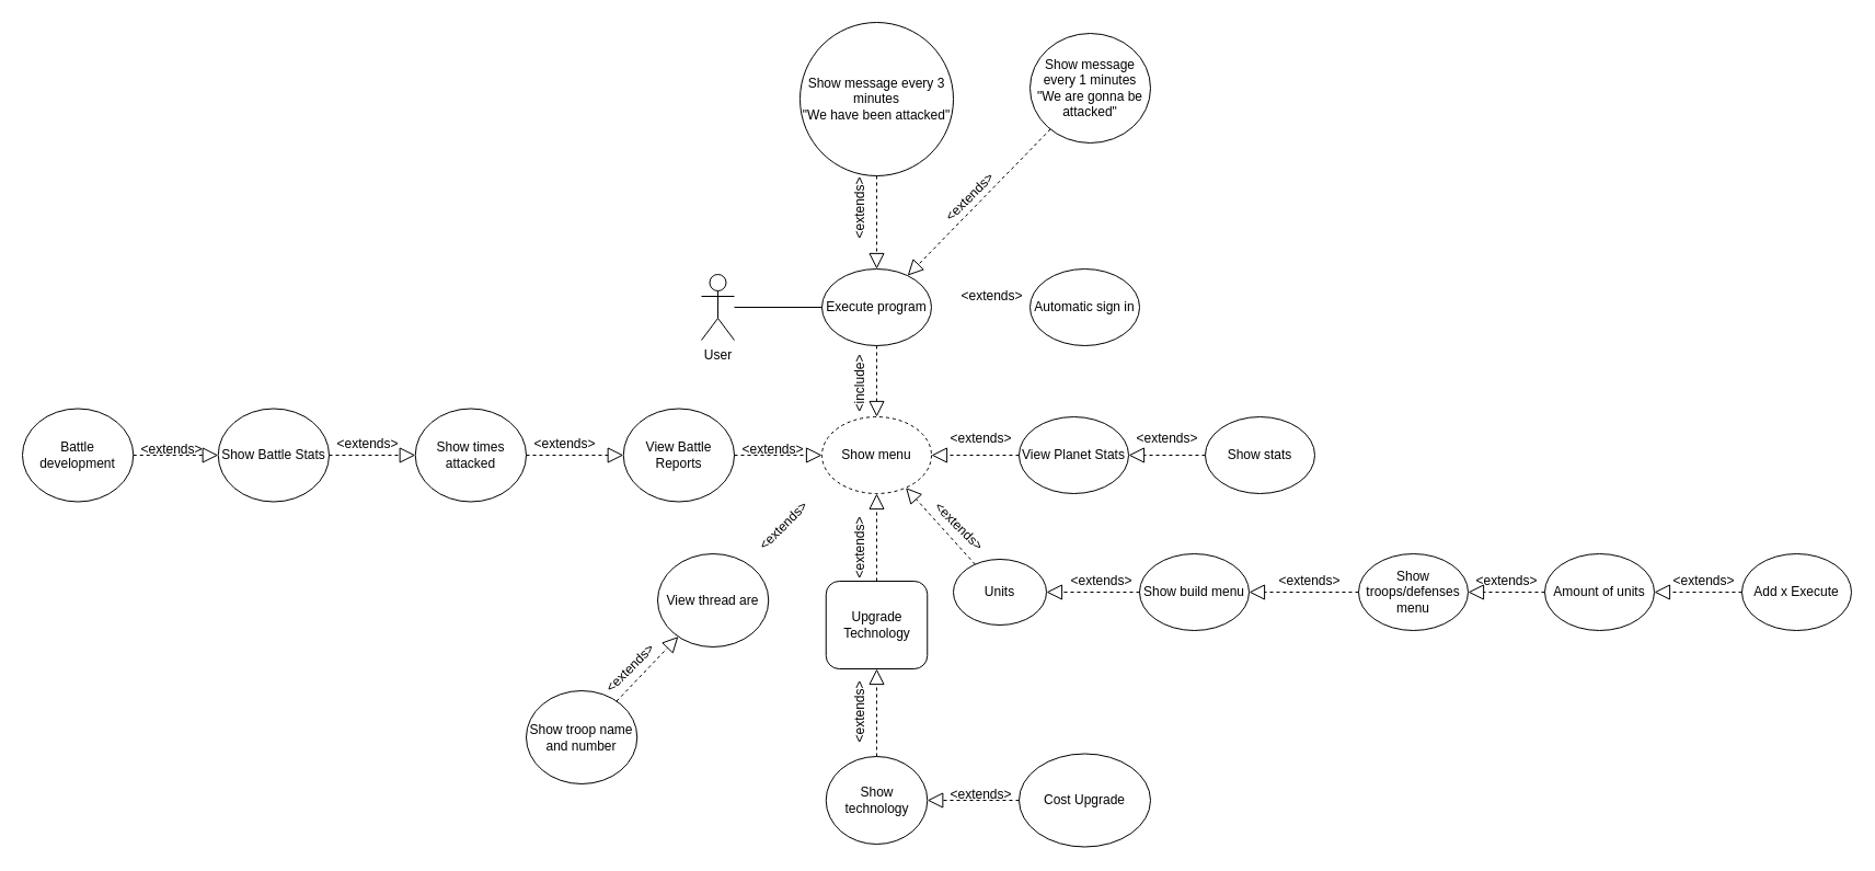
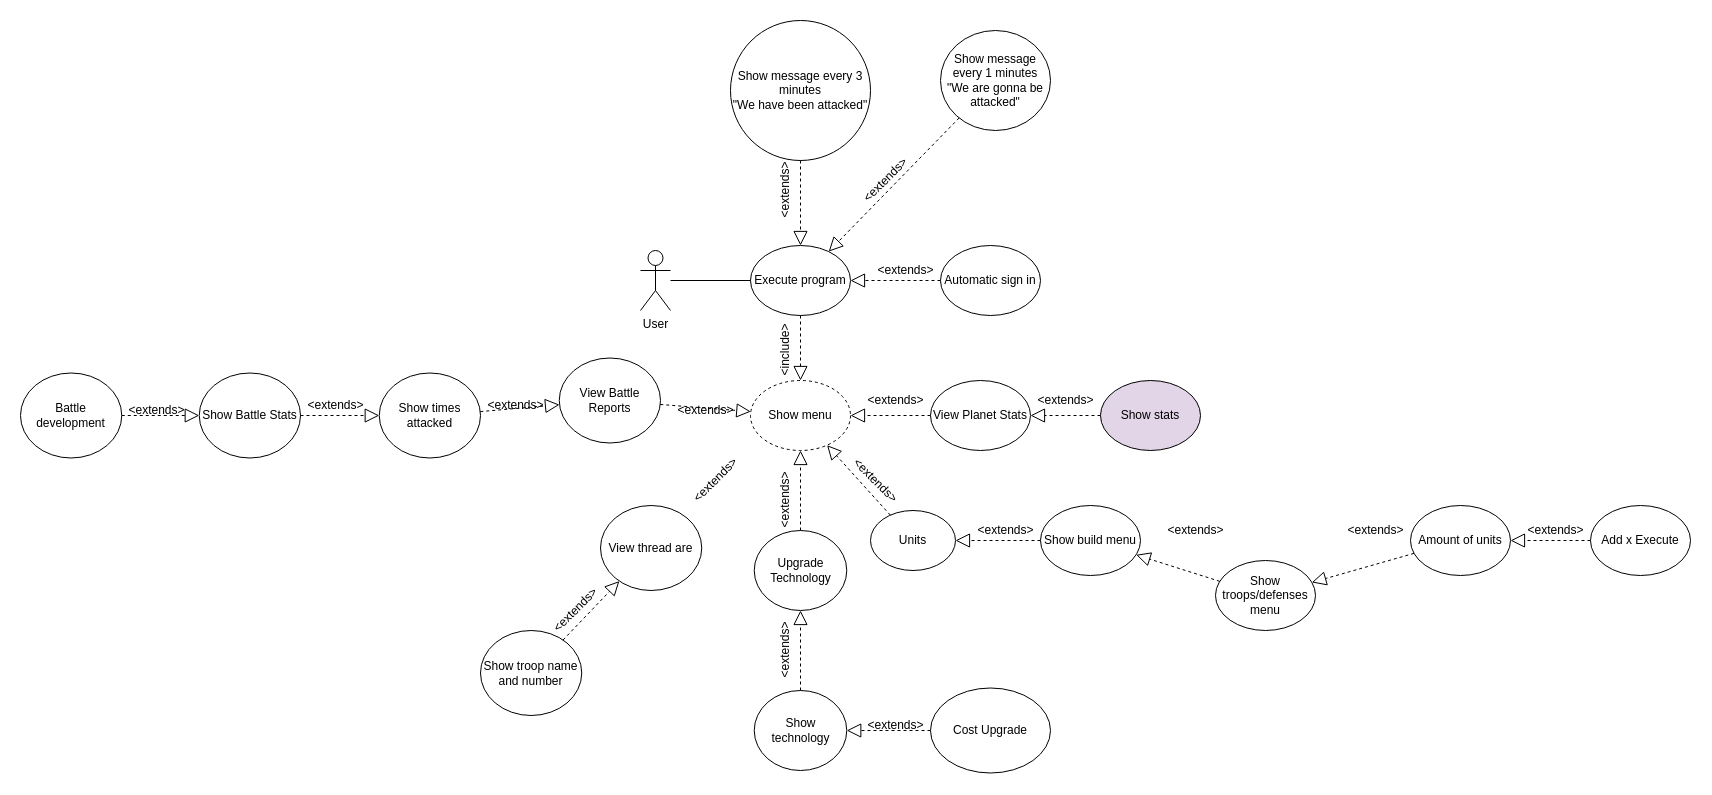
+ <mxCell id="56" value="" style="endArrow=block;dashed=1;endFill=0;endSize=12;html=1;rounded=0;" edge="1" parent="1" source="55" target="3"><mxGeometry width="160" relative="1" as="geometry"><mxPoint x="490" y="425" as="sourcePoint" /><mxPoint x="578.75" y="425" as="targetPoint" /></mxGeometry></mxCell>
- <mxCell id="31" value="View Battle Reports" style="ellipse;whiteSpace=wrap;html=1;" vertex="1" parent="1"><mxGeometry x="568.75" y="372.5" width="101.25" height="85" as="geometry" /></mxCell>
+ <mxCell id="31" value="View Battle Reports" style="ellipse;whiteSpace=wrap;html=1;" vertex="1" parent="1"><mxGeometry x="558.75" y="357.5" width="101.25" height="85" as="geometry" /></mxCell>
- <mxCell id="9" value="Show stats" style="ellipse;whiteSpace=wrap;html=1;" vertex="1" parent="1"><mxGeometry x="1100" y="380" width="100" height="70" as="geometry" /></mxCell>
+ <mxCell id="9" value="Show stats" style="ellipse;whiteSpace=wrap;html=1;fillColor=#e1d5e7;" vertex="1" parent="1"><mxGeometry x="1100" y="380" width="100" height="70" as="geometry" /></mxCell>
- <mxCell id="41" value="Show troops/defenses menu" style="ellipse;whiteSpace=wrap;html=1;" vertex="1" parent="1"><mxGeometry x="1240" y="505" width="100" height="70" as="geometry" /></mxCell>
+ <mxCell id="41" value="Show troops/defenses menu" style="ellipse;whiteSpace=wrap;html=1;" vertex="1" parent="1"><mxGeometry x="1215" y="560" width="100" height="70" as="geometry" /></mxCell>
- <mxCell id="24" value="Upgrade Technology" style="whiteSpace=wrap;html=1;rounded=1;" vertex="1" parent="1"><mxGeometry x="753.75" y="530" width="92.5" height="80" as="geometry" /></mxCell>
+ <mxCell id="24" value="Upgrade Technology" style="ellipse;whiteSpace=wrap;html=1;" vertex="1" parent="1"><mxGeometry x="753.75" y="530" width="92.5" height="80" as="geometry" /></mxCell>
